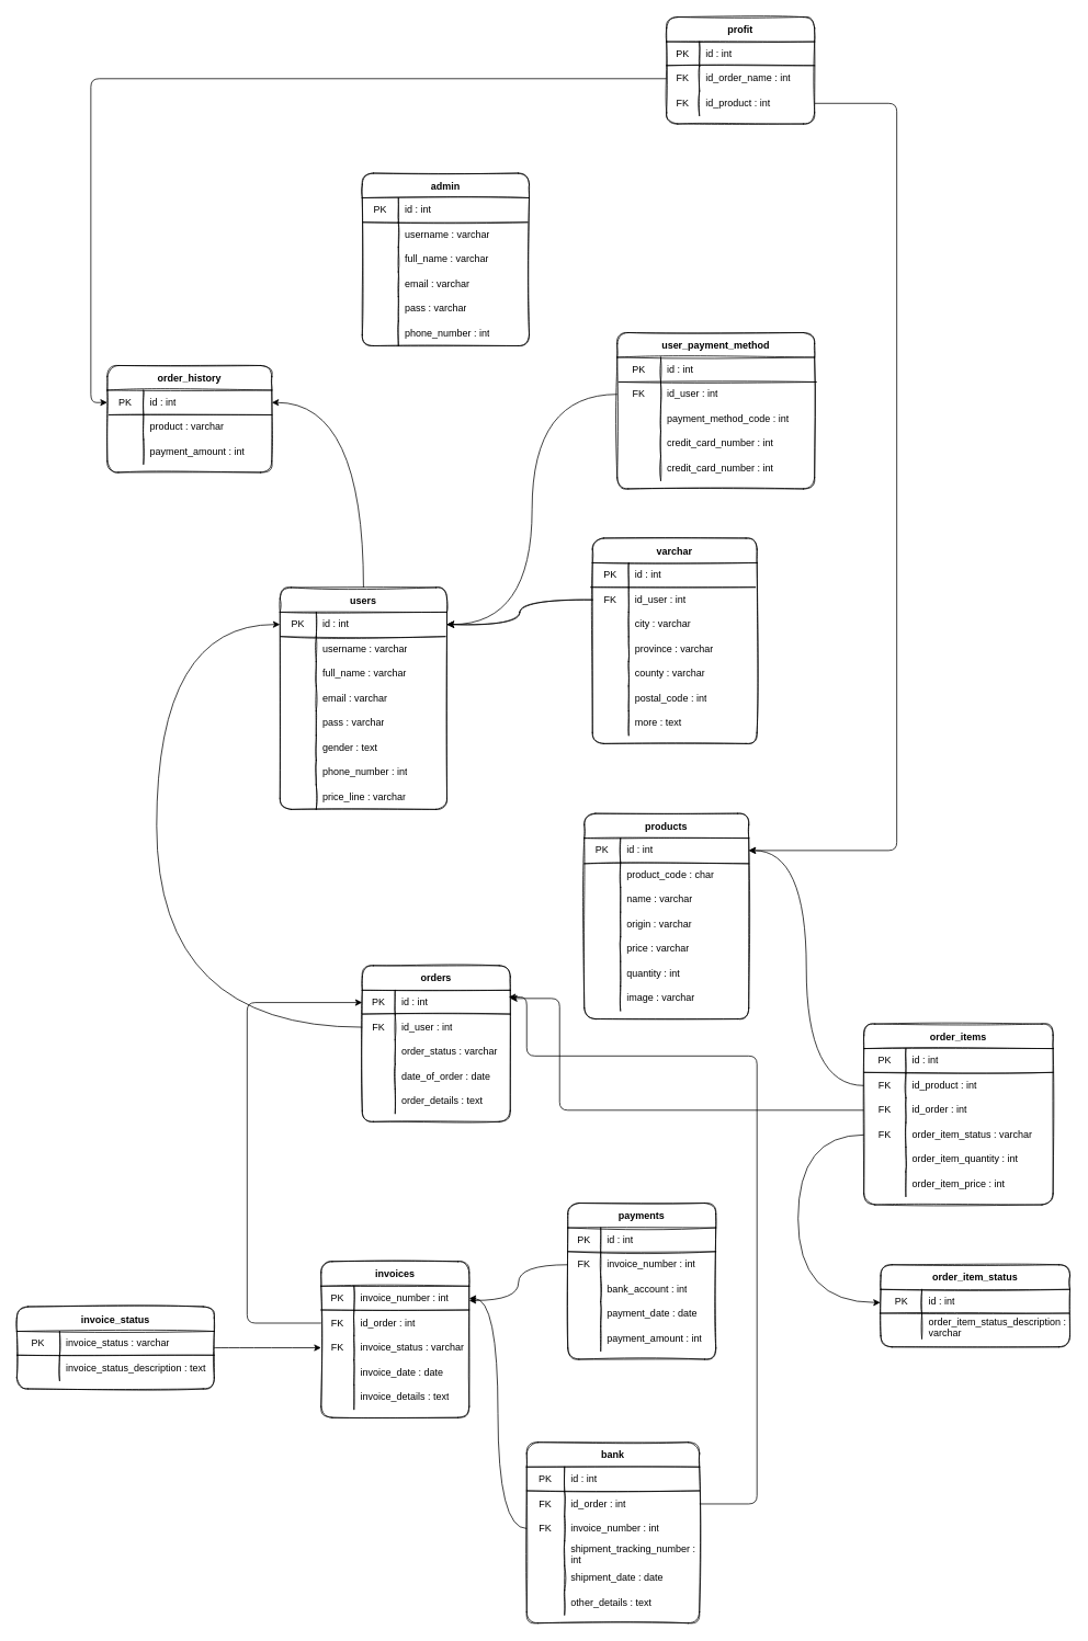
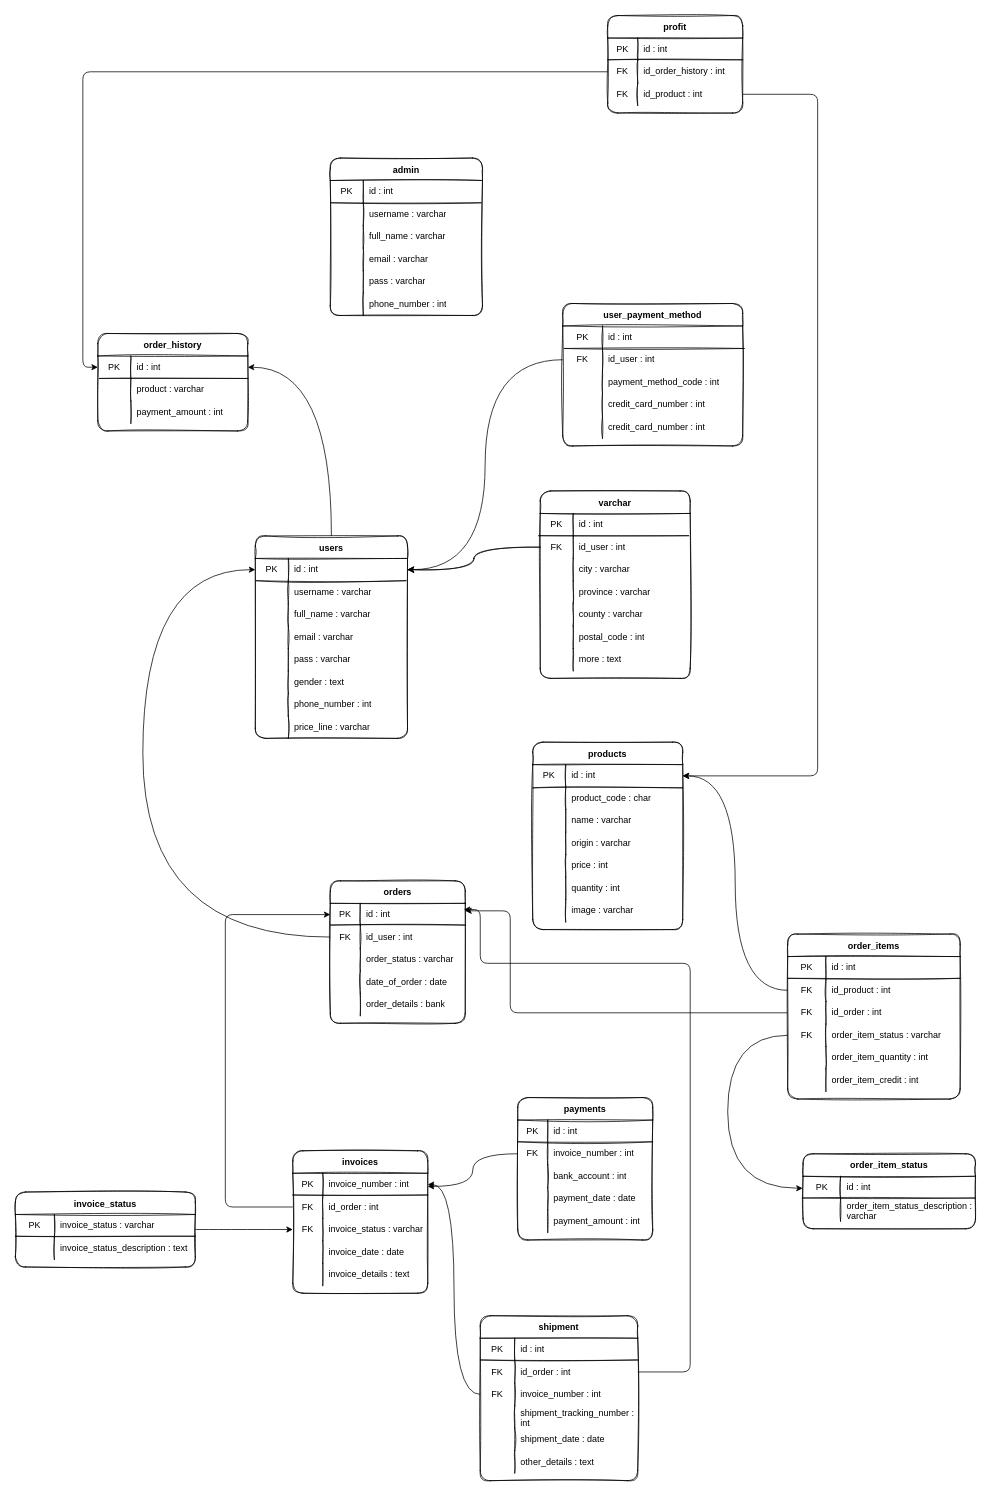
- <mxCell id="228" value="id_order_name : int" style="shape=partialRectangle;html=1;whiteSpace=wrap;connectable=0;fillColor=none;top=0;left=0;bottom=0;right=0;align=left;spacingLeft=6;overflow=hidden;rounded=1;sketch=1;" vertex="1" parent="226"><mxGeometry x="40" width="140" height="30" as="geometry"><mxRectangle width="140" height="30" as="alternateBounds" /></mxGeometry></mxCell>
+ <mxCell id="228" value="id_order_history : int" style="shape=partialRectangle;html=1;whiteSpace=wrap;connectable=0;fillColor=none;top=0;left=0;bottom=0;right=0;align=left;spacingLeft=6;overflow=hidden;rounded=1;sketch=1;" vertex="1" parent="226"><mxGeometry x="40" width="140" height="30" as="geometry"><mxRectangle width="140" height="30" as="alternateBounds" /></mxGeometry></mxCell>
- <mxCell id="50" value="price : varchar" style="shape=partialRectangle;html=1;whiteSpace=wrap;connectable=0;fillColor=none;top=0;left=0;bottom=0;right=0;align=left;spacingLeft=6;overflow=hidden;rounded=1;sketch=1;" vertex="1" parent="48"><mxGeometry x="44" width="156" height="30" as="geometry"><mxRectangle width="156" height="30" as="alternateBounds" /></mxGeometry></mxCell>
+ <mxCell id="50" value="price : int" style="shape=partialRectangle;html=1;whiteSpace=wrap;connectable=0;fillColor=none;top=0;left=0;bottom=0;right=0;align=left;spacingLeft=6;overflow=hidden;rounded=1;sketch=1;" vertex="1" parent="48"><mxGeometry x="44" width="156" height="30" as="geometry"><mxRectangle width="156" height="30" as="alternateBounds" /></mxGeometry></mxCell>
- <mxCell id="136" value="order_details : text" style="shape=partialRectangle;html=1;whiteSpace=wrap;connectable=0;fillColor=none;top=0;left=0;bottom=0;right=0;align=left;spacingLeft=6;overflow=hidden;rounded=1;sketch=1;" vertex="1" parent="134"><mxGeometry x="40" width="140" height="30" as="geometry"><mxRectangle width="140" height="30" as="alternateBounds" /></mxGeometry></mxCell>
+ <mxCell id="136" value="order_details : bank" style="shape=partialRectangle;html=1;whiteSpace=wrap;connectable=0;fillColor=none;top=0;left=0;bottom=0;right=0;align=left;spacingLeft=6;overflow=hidden;rounded=1;sketch=1;" vertex="1" parent="134"><mxGeometry x="40" width="140" height="30" as="geometry"><mxRectangle width="140" height="30" as="alternateBounds" /></mxGeometry></mxCell>
- <mxCell id="155" value="order_item_price : int" style="shape=partialRectangle;html=1;whiteSpace=wrap;connectable=0;fillColor=none;top=0;left=0;bottom=0;right=0;align=left;spacingLeft=6;overflow=hidden;rounded=1;sketch=1;" vertex="1" parent="153"><mxGeometry x="51" width="179" height="30" as="geometry"><mxRectangle width="179" height="30" as="alternateBounds" /></mxGeometry></mxCell>
+ <mxCell id="155" value="order_item_credit : int" style="shape=partialRectangle;html=1;whiteSpace=wrap;connectable=0;fillColor=none;top=0;left=0;bottom=0;right=0;align=left;spacingLeft=6;overflow=hidden;rounded=1;sketch=1;" vertex="1" parent="153"><mxGeometry x="51" width="179" height="30" as="geometry"><mxRectangle width="179" height="30" as="alternateBounds" /></mxGeometry></mxCell>
- <mxCell id="235" value="bank" style="shape=table;startSize=30;container=1;collapsible=0;childLayout=tableLayout;fixedRows=1;rowLines=0;fontStyle=1;rounded=1;sketch=1;" vertex="1" parent="1"><mxGeometry x="640" y="1754" width="210" height="220" as="geometry" /></mxCell>
+ <mxCell id="235" value="shipment" style="shape=table;startSize=30;container=1;collapsible=0;childLayout=tableLayout;fixedRows=1;rowLines=0;fontStyle=1;rounded=1;sketch=1;" vertex="1" parent="1"><mxGeometry x="640" y="1754" width="210" height="220" as="geometry" /></mxCell>
